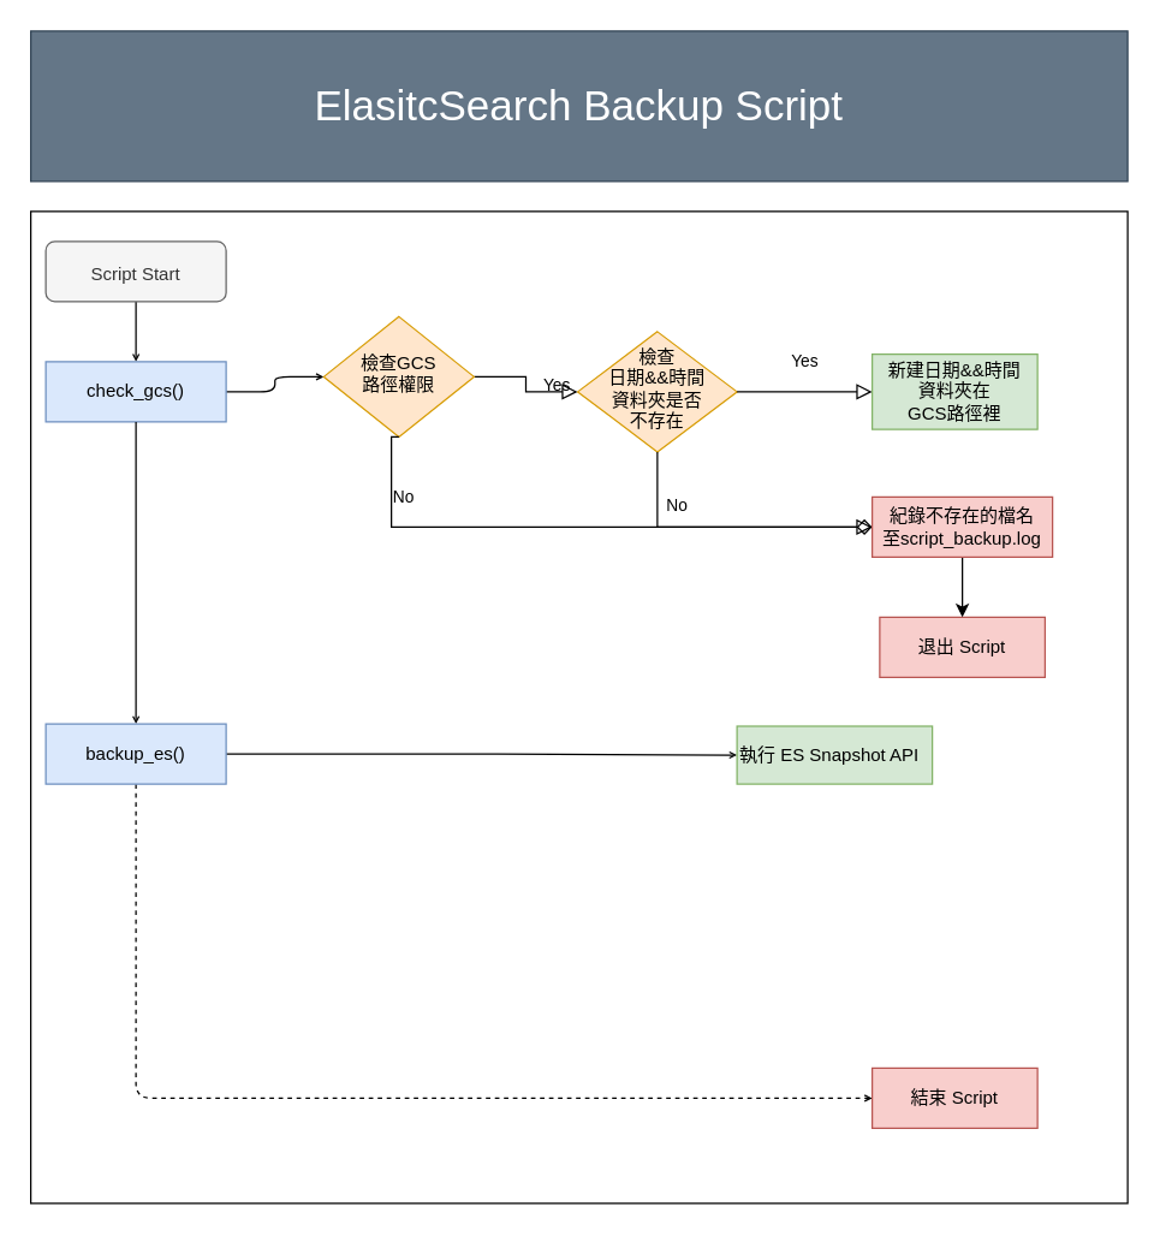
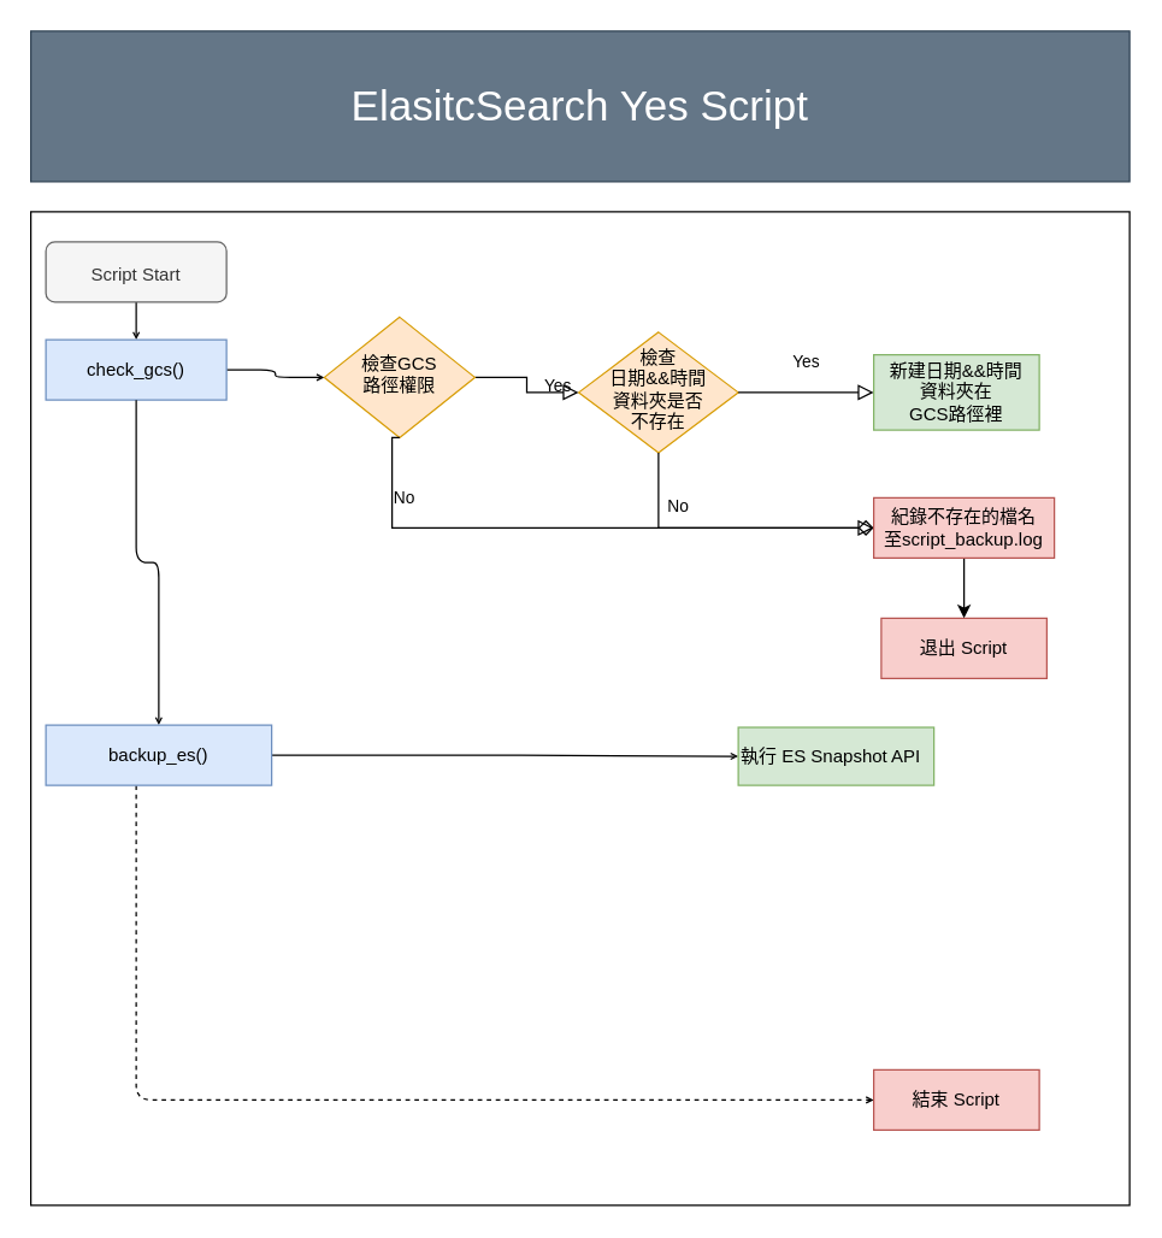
- <mxCell id="3" value="&lt;font style=&quot;font-size: 28px;&quot;&gt;ElasitcSearch Backup Script&lt;/font&gt;" style="text;html=1;align=center;verticalAlign=middle;whiteSpace=wrap;rounded=0;fillColor=#647687;fontColor=#ffffff;strokeColor=#314354;" parent="1" vertex="1"><mxGeometry x="20" y="20" width="730" height="100" as="geometry" /></mxCell>
+ <mxCell id="3" value="&lt;font style=&quot;font-size: 28px;&quot;&gt;ElasitcSearch Yes Script&lt;/font&gt;" style="text;html=1;align=center;verticalAlign=middle;whiteSpace=wrap;rounded=0;fillColor=#647687;fontColor=#ffffff;strokeColor=#314354;" parent="1" vertex="1"><mxGeometry x="20" y="20" width="730" height="100" as="geometry" /></mxCell>
- <mxCell id="7" value="check_gcs()" style="rounded=0;whiteSpace=wrap;html=1;fontSize=12;glass=0;strokeWidth=1;shadow=0;fillColor=#dae8fc;strokeColor=#6c8ebf;" parent="1" vertex="1"><mxGeometry x="30" y="240" width="120" height="40" as="geometry" /></mxCell>
+ <mxCell id="7" value="check_gcs()" style="rounded=0;whiteSpace=wrap;html=1;fontSize=12;glass=0;strokeWidth=1;shadow=0;fillColor=#dae8fc;strokeColor=#6c8ebf;" parent="1" vertex="1"><mxGeometry x="30" y="225" width="120" height="40" as="geometry" /></mxCell>
- <mxCell id="19" value="backup_es()" style="rounded=0;whiteSpace=wrap;html=1;fontSize=12;glass=0;strokeWidth=1;shadow=0;fillColor=#dae8fc;strokeColor=#6c8ebf;" parent="1" vertex="1"><mxGeometry x="30" y="481" width="120" height="40" as="geometry" /></mxCell>
+ <mxCell id="19" value="backup_es()" style="rounded=0;whiteSpace=wrap;html=1;fontSize=12;glass=0;strokeWidth=1;shadow=0;fillColor=#dae8fc;strokeColor=#6c8ebf;" parent="1" vertex="1"><mxGeometry x="30" y="481" width="150" height="40" as="geometry" /></mxCell>
